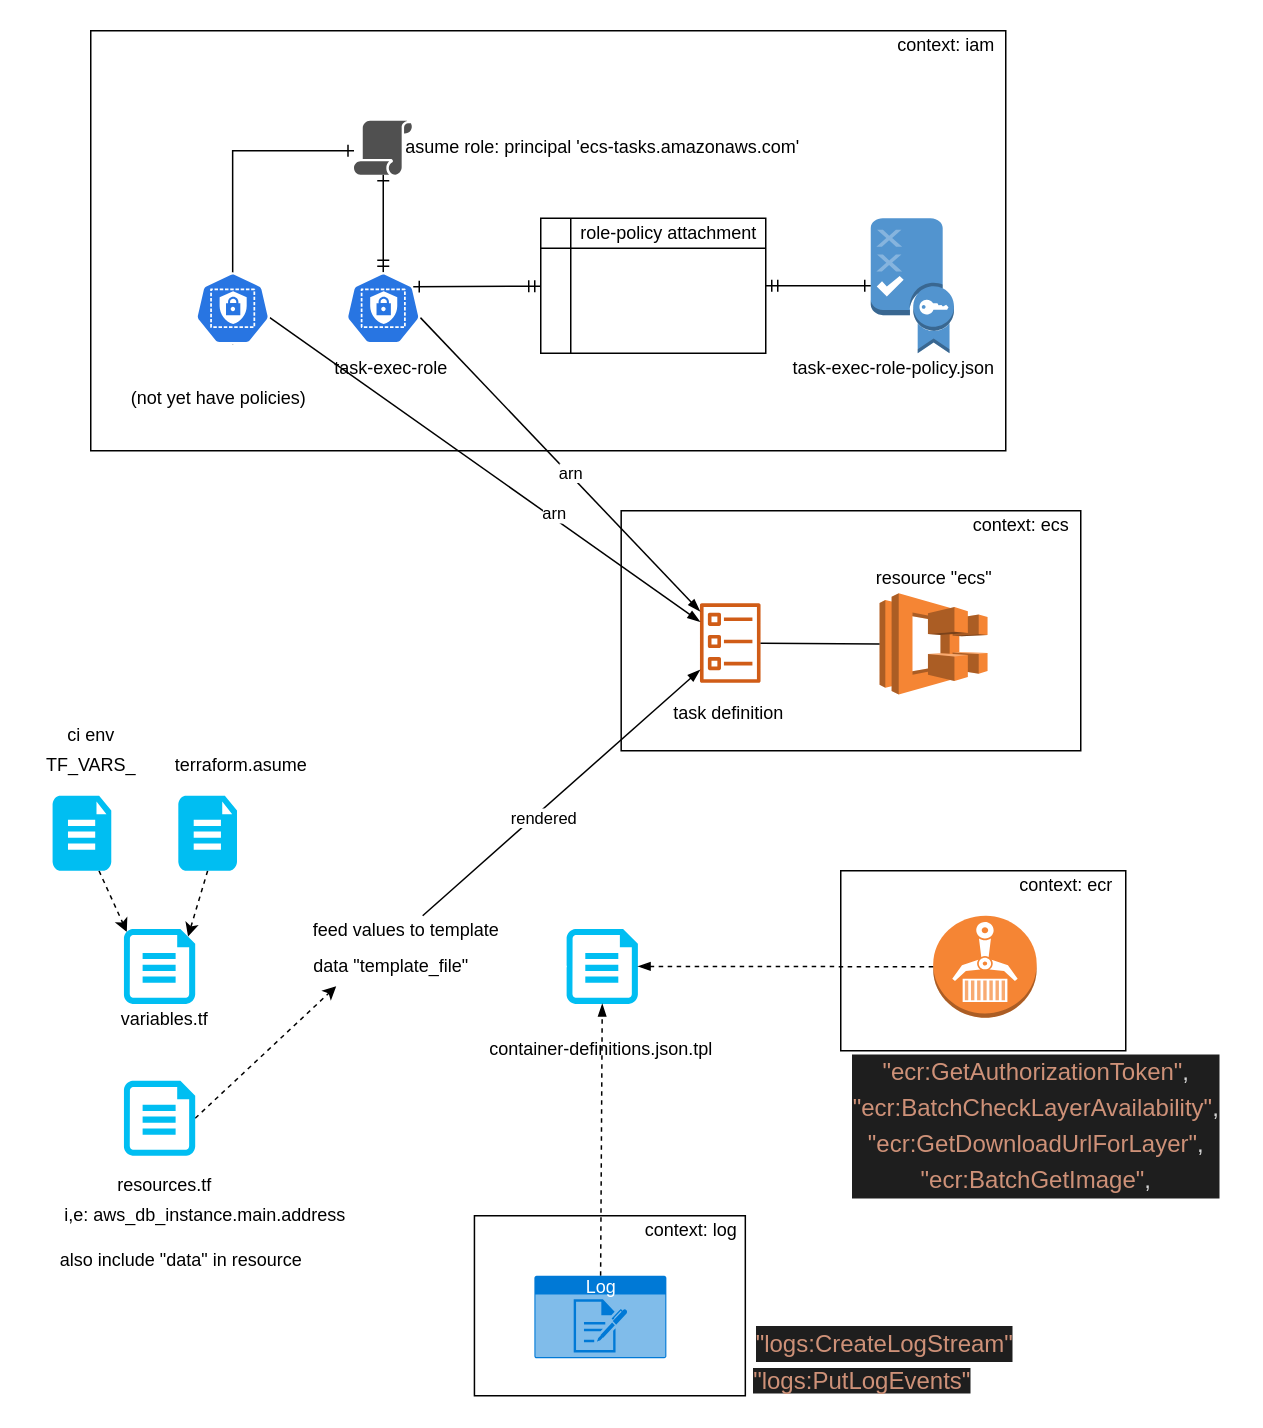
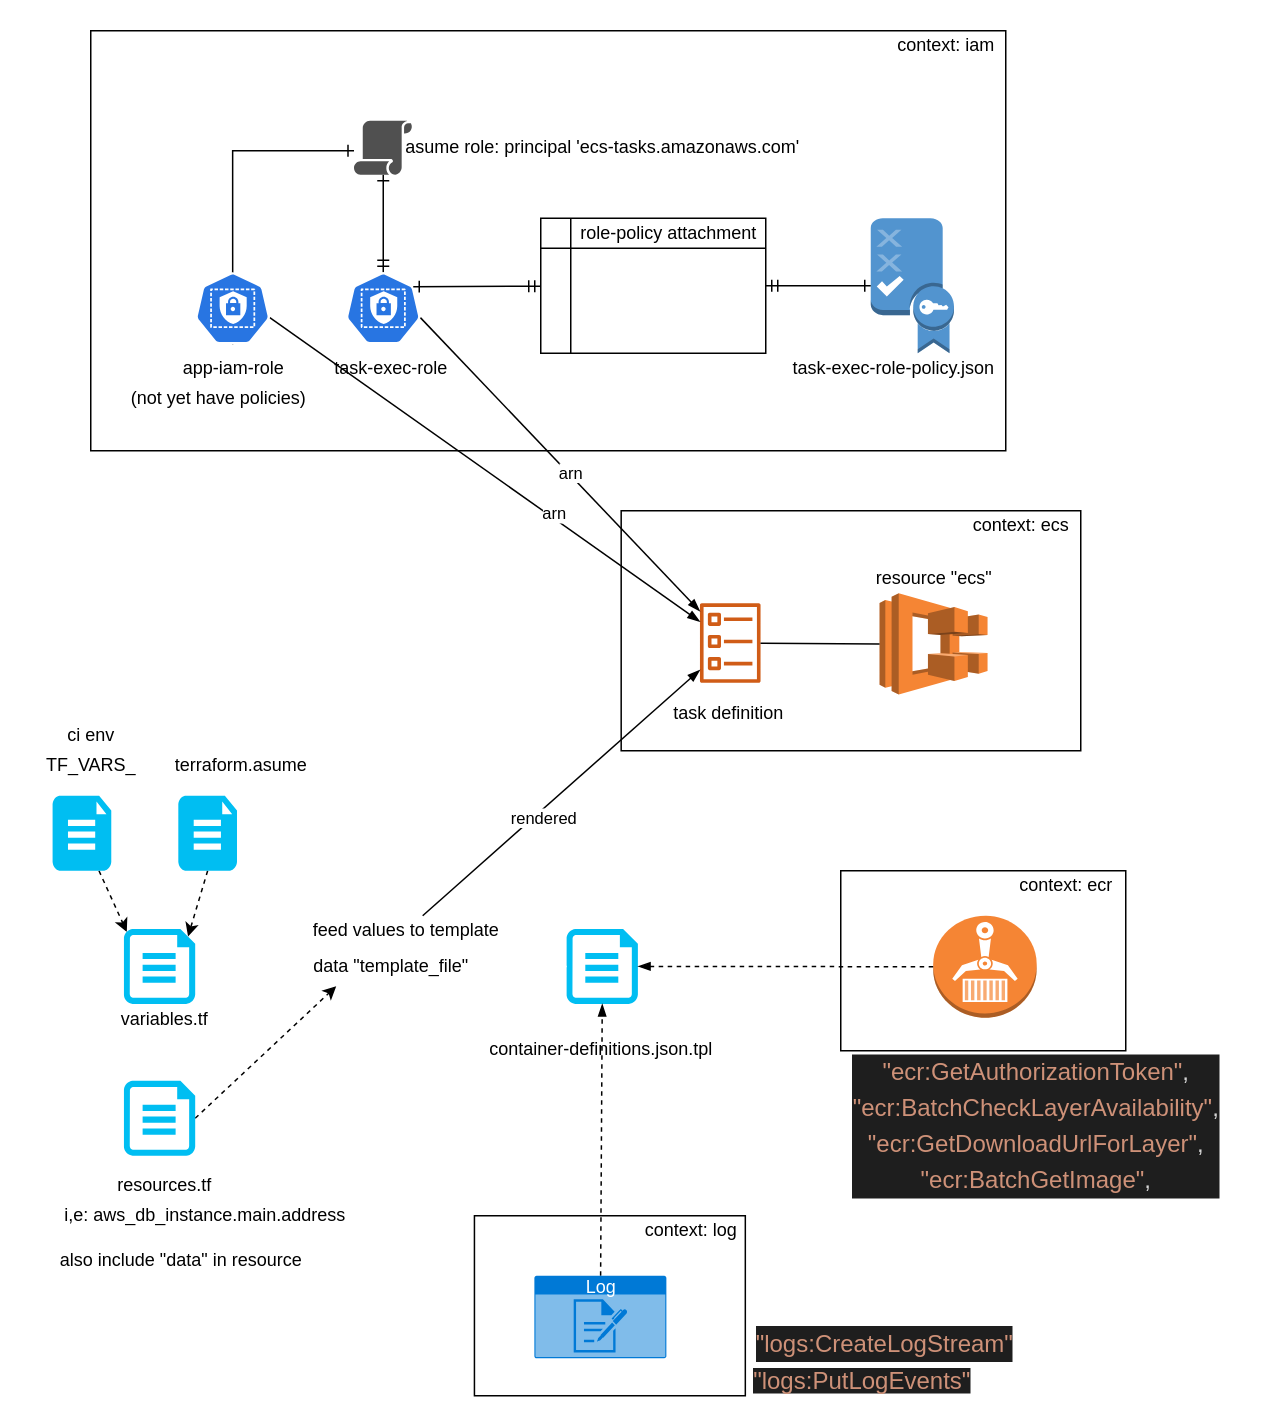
+ <mxCell id="34" value="app-iam-role" style="text;html=1;align=center;verticalAlign=middle;resizable=0;points=[];autosize=1;" parent="1" vertex="1"><mxGeometry x="114.63" y="235" width="80" height="20" as="geometry" /></mxCell>
